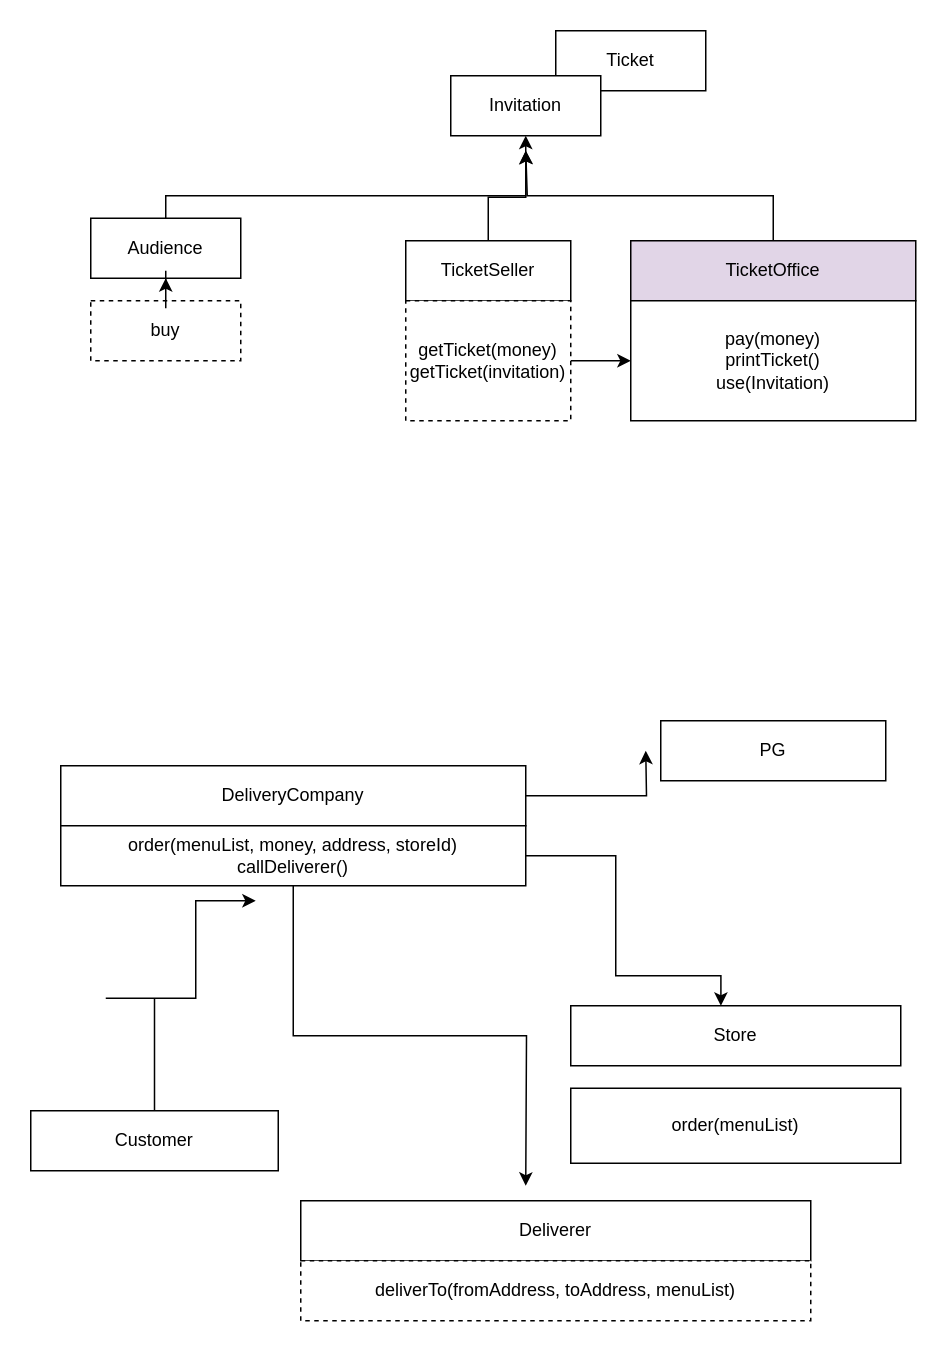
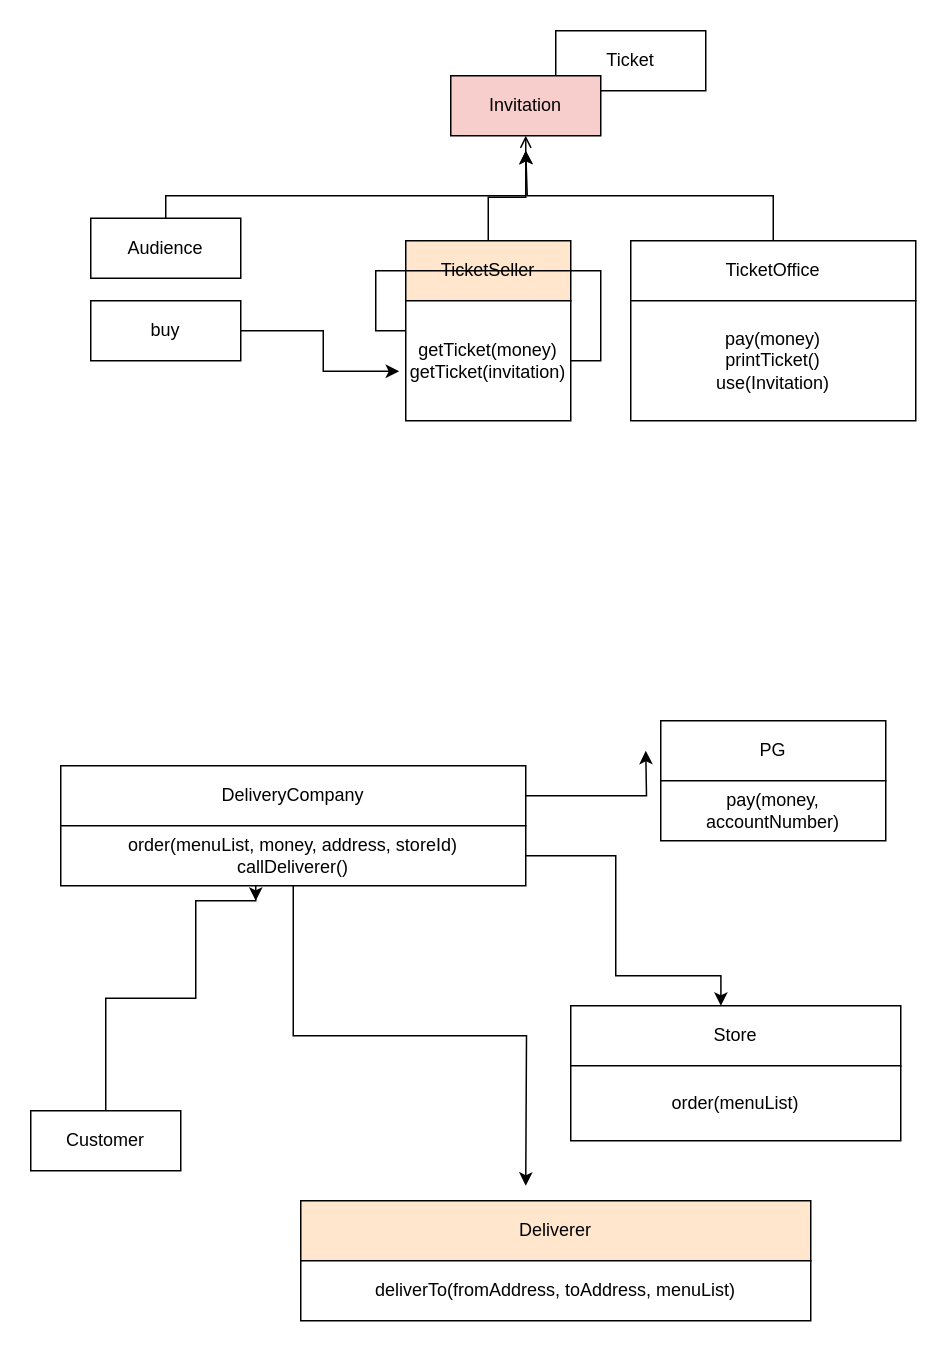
- <mxCell id="14" value="Invitation" style="rounded=0;whiteSpace=wrap;html=1;" vertex="1" parent="1"><mxGeometry x="300" y="50" width="100" height="40" as="geometry" /></mxCell>
+ <mxCell id="14" value="Invitation" style="rounded=0;whiteSpace=wrap;html=1;fillColor=#f8cecc;" vertex="1" parent="1"><mxGeometry x="300" y="50" width="100" height="40" as="geometry" /></mxCell>
- <mxCell id="2" style="edgeStyle=orthogonalEdgeStyle;rounded=0;orthogonalLoop=1;jettySize=auto;html=1;entryX=0.5;entryY=1;entryDx=0;entryDy=0;" edge="1" parent="1" source="3" target="14"><mxGeometry relative="1" as="geometry"><Array as="points"><mxPoint x="110" y="130" /><mxPoint x="350" y="130" /></Array></mxGeometry></mxCell>
+ <mxCell id="2" style="edgeStyle=orthogonalEdgeStyle;rounded=0;orthogonalLoop=1;jettySize=auto;html=1;entryX=0.5;entryY=1;entryDx=0;entryDy=0;endArrow=open;" edge="1" parent="1" source="3" target="14"><mxGeometry relative="1" as="geometry"><Array as="points"><mxPoint x="110" y="130" /><mxPoint x="350" y="130" /></Array></mxGeometry></mxCell>
- <mxCell id="6" value="TicketSeller" style="rounded=0;whiteSpace=wrap;html=1;" vertex="1" parent="1"><mxGeometry x="270" y="160" width="110" height="40" as="geometry" /></mxCell>
+ <mxCell id="6" value="TicketSeller" style="rounded=0;whiteSpace=wrap;html=1;fillColor=#ffe6cc;" vertex="1" parent="1"><mxGeometry x="270" y="160" width="110" height="40" as="geometry" /></mxCell>
- <mxCell id="11" value="TicketOffice" style="rounded=0;whiteSpace=wrap;html=1;fillColor=#e1d5e7;" vertex="1" parent="1"><mxGeometry x="420" y="160" width="190" height="40" as="geometry" /></mxCell>
+ <mxCell id="11" value="TicketOffice" style="rounded=0;whiteSpace=wrap;html=1;" vertex="1" parent="1"><mxGeometry x="420" y="160" width="190" height="40" as="geometry" /></mxCell>
- <mxCell id="9" style="edgeStyle=orthogonalEdgeStyle;rounded=0;orthogonalLoop=1;jettySize=auto;html=1;" edge="1" parent="1" source="4" target="3"><mxGeometry relative="1" as="geometry" /></mxCell>
+ <mxCell id="9" style="edgeStyle=orthogonalEdgeStyle;rounded=0;orthogonalLoop=1;jettySize=auto;html=1;entryX=-0.04;entryY=0.588;entryDx=0;entryDy=0;entryPerimeter=0;" edge="1" parent="1" source="4" target="8"><mxGeometry relative="1" as="geometry" /></mxCell>
- <mxCell id="4" value="buy" style="rounded=0;whiteSpace=wrap;html=1;dashed=1;" vertex="1" parent="1"><mxGeometry x="60" y="200" width="100" height="40" as="geometry" /></mxCell>
+ <mxCell id="4" value="buy" style="rounded=0;whiteSpace=wrap;html=1;" vertex="1" parent="1"><mxGeometry x="60" y="200" width="100" height="40" as="geometry" /></mxCell>
- <mxCell id="8" value="&lt;div&gt;getTicket(money)&lt;/div&gt;&lt;div&gt;getTicket(invitation)&lt;/div&gt;" style="rounded=0;whiteSpace=wrap;html=1;dashed=1;" vertex="1" parent="1"><mxGeometry x="270" y="200" width="110" height="80" as="geometry" /></mxCell>
+ <mxCell id="8" value="&lt;div&gt;getTicket(money)&lt;/div&gt;&lt;div&gt;getTicket(invitation)&lt;/div&gt;" style="rounded=0;whiteSpace=wrap;html=1;" vertex="1" parent="1"><mxGeometry x="270" y="200" width="110" height="80" as="geometry" /></mxCell>
- <mxCell id="7" style="edgeStyle=orthogonalEdgeStyle;rounded=0;orthogonalLoop=1;jettySize=auto;html=1;exitX=1;exitY=0.5;exitDx=0;exitDy=0;entryX=0;entryY=0.5;entryDx=0;entryDy=0;" edge="1" parent="1" source="8" target="12"><mxGeometry relative="1" as="geometry"><mxPoint x="410" y="240" as="targetPoint" /></mxGeometry></mxCell>
+ <mxCell id="7" style="edgeStyle=orthogonalEdgeStyle;rounded=0;orthogonalLoop=1;jettySize=auto;html=1;exitX=1;exitY=0.5;exitDx=0;exitDy=0;" edge="1" parent="1" source="8" target="6"><mxGeometry relative="1" as="geometry"><mxPoint x="410" y="240" as="targetPoint" /></mxGeometry></mxCell>
+ <mxCell id="26" value="pay(money, accountNumber)" style="rounded=0;whiteSpace=wrap;html=1;" vertex="1" parent="1"><mxGeometry x="440" y="520" width="150" height="40" as="geometry" /></mxCell>
- <mxCell id="19" value="&lt;div&gt;&lt;span style=&quot;background-color: initial;&quot;&gt;order(menuList)&lt;/span&gt;&lt;/div&gt;" style="rounded=0;whiteSpace=wrap;html=1;" vertex="1" parent="1"><mxGeometry x="380" y="725" width="220" height="50" as="geometry" /></mxCell>
+ <mxCell id="19" value="&lt;div&gt;&lt;span style=&quot;background-color: initial;&quot;&gt;order(menuList)&lt;/span&gt;&lt;/div&gt;" style="rounded=0;whiteSpace=wrap;html=1;" vertex="1" parent="1"><mxGeometry x="380" y="710" width="220" height="50" as="geometry" /></mxCell>
- <mxCell id="16" value="Customer" style="rounded=0;whiteSpace=wrap;html=1;" vertex="1" parent="1"><mxGeometry x="20" y="740" width="165" height="40" as="geometry" /></mxCell>
+ <mxCell id="16" value="Customer" style="rounded=0;whiteSpace=wrap;html=1;" vertex="1" parent="1"><mxGeometry x="20" y="740" width="100" height="40" as="geometry" /></mxCell>
- <mxCell id="18" value="Deliverer" style="rounded=0;whiteSpace=wrap;html=1;" vertex="1" parent="1"><mxGeometry x="200" y="800" width="340" height="40" as="geometry" /></mxCell>
+ <mxCell id="18" value="Deliverer" style="rounded=0;whiteSpace=wrap;html=1;fillColor=#ffe6cc;" vertex="1" parent="1"><mxGeometry x="200" y="800" width="340" height="40" as="geometry" /></mxCell>
- <mxCell id="20" value="deliverTo(fromAddress, toAddress, menuList)" style="rounded=0;whiteSpace=wrap;html=1;dashed=1;" vertex="1" parent="1"><mxGeometry x="200" y="840" width="340" height="40" as="geometry" /></mxCell>
+ <mxCell id="20" value="deliverTo(fromAddress, toAddress, menuList)" style="rounded=0;whiteSpace=wrap;html=1;" vertex="1" parent="1"><mxGeometry x="200" y="840" width="340" height="40" as="geometry" /></mxCell>
